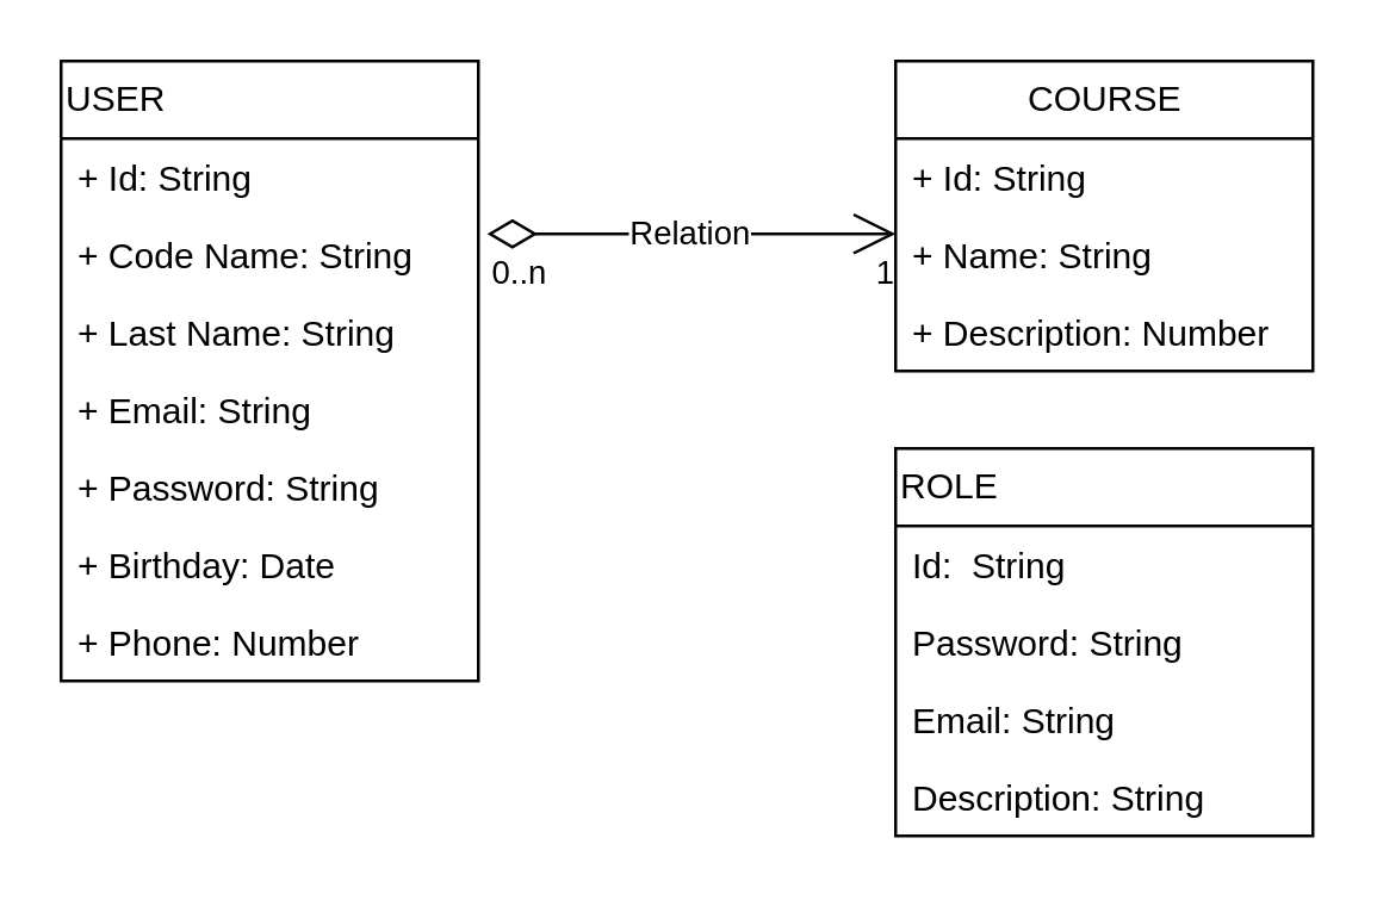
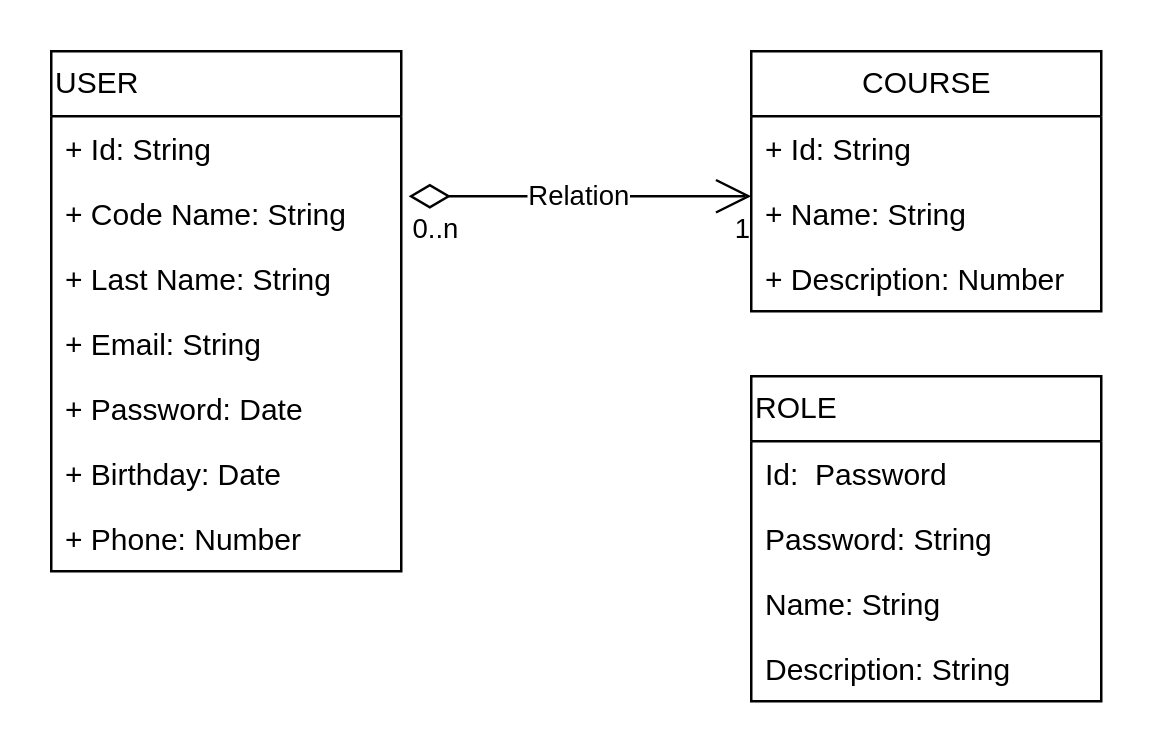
- <mxCell id="12" value="+ Password: String" style="text;strokeColor=none;fillColor=none;align=left;verticalAlign=top;spacingLeft=4;spacingRight=4;overflow=hidden;rotatable=0;points=[[0,0.5],[1,0.5]];portConstraint=eastwest;" vertex="1" parent="7"><mxGeometry y="130" width="140" height="26" as="geometry" /></mxCell>
+ <mxCell id="12" value="+ Password: Date" style="text;strokeColor=none;fillColor=none;align=left;verticalAlign=top;spacingLeft=4;spacingRight=4;overflow=hidden;rotatable=0;points=[[0,0.5],[1,0.5]];portConstraint=eastwest;" vertex="1" parent="7"><mxGeometry y="130" width="140" height="26" as="geometry" /></mxCell>
- <mxCell id="3" value="Id:  String" style="text;strokeColor=none;fillColor=none;align=left;verticalAlign=top;spacingLeft=4;spacingRight=4;overflow=hidden;rotatable=0;points=[[0,0.5],[1,0.5]];portConstraint=eastwest;" vertex="1" parent="2"><mxGeometry y="26" width="140" height="26" as="geometry" /></mxCell>
+ <mxCell id="3" value="Id:  Password" style="text;strokeColor=none;fillColor=none;align=left;verticalAlign=top;spacingLeft=4;spacingRight=4;overflow=hidden;rotatable=0;points=[[0,0.5],[1,0.5]];portConstraint=eastwest;" vertex="1" parent="2"><mxGeometry y="26" width="140" height="26" as="geometry" /></mxCell>
- <mxCell id="5" value="Email: String" style="text;strokeColor=none;fillColor=none;align=left;verticalAlign=top;spacingLeft=4;spacingRight=4;overflow=hidden;rotatable=0;points=[[0,0.5],[1,0.5]];portConstraint=eastwest;" vertex="1" parent="2"><mxGeometry y="78" width="140" height="26" as="geometry" /></mxCell>
+ <mxCell id="5" value="Name: String" style="text;strokeColor=none;fillColor=none;align=left;verticalAlign=top;spacingLeft=4;spacingRight=4;overflow=hidden;rotatable=0;points=[[0,0.5],[1,0.5]];portConstraint=eastwest;" vertex="1" parent="2"><mxGeometry y="78" width="140" height="26" as="geometry" /></mxCell>
